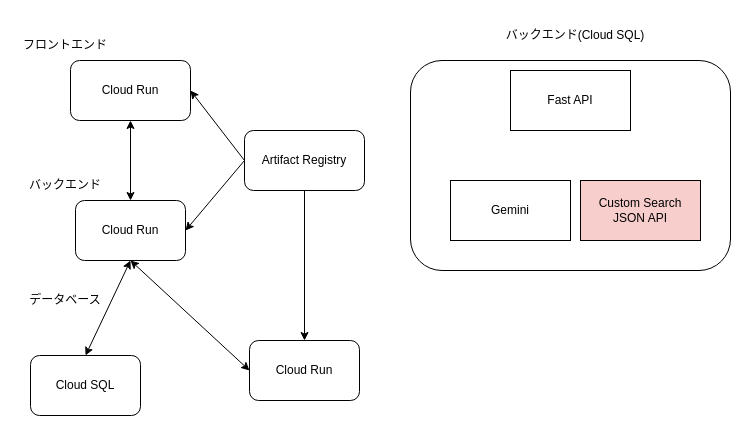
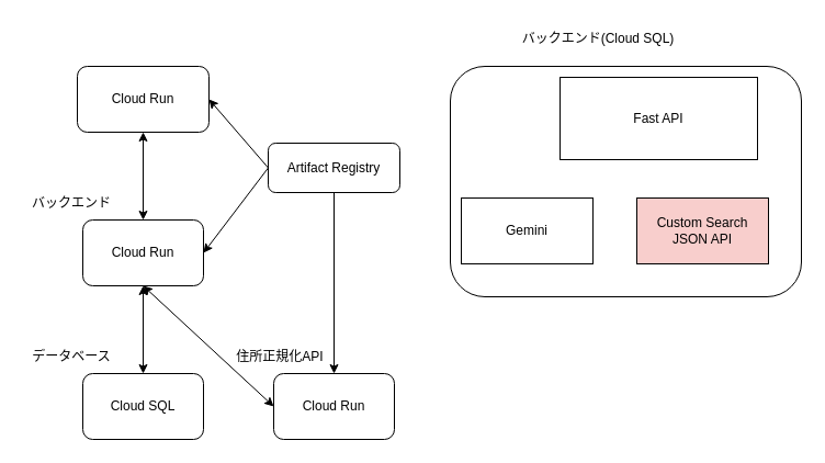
- <mxCell id="10" value="バックエンド(Cloud SQL)" style="text;strokeColor=none;align=center;fillColor=none;html=1;verticalAlign=middle;whiteSpace=wrap;rounded=0;" vertex="1" parent="1"><mxGeometry x="500" y="20" width="150" height="30" as="geometry" /></mxCell>
+ <mxCell id="10" value="バックエンド(Cloud SQL)" style="text;strokeColor=none;align=center;fillColor=none;html=1;verticalAlign=middle;whiteSpace=wrap;rounded=0;" vertex="1" parent="1"><mxGeometry x="470" y="20" width="150" height="30" as="geometry" /></mxCell>
- <mxCell id="3" value="フロントエンド" style="text;strokeColor=none;align=center;fillColor=none;html=1;verticalAlign=middle;whiteSpace=wrap;rounded=0;" vertex="1" parent="1"><mxGeometry x="20" y="30" width="90" height="30" as="geometry" /></mxCell>
- <mxCell id="12" value="Fast API" style="rounded=0;whiteSpace=wrap;html=1;" vertex="1" parent="1"><mxGeometry x="510" y="70" width="120" height="60" as="geometry" /></mxCell>
+ <mxCell id="12" value="Fast API" style="rounded=0;whiteSpace=wrap;html=1;" vertex="1" parent="1"><mxGeometry x="510" y="70" width="180" height="75" as="geometry" /></mxCell>
- <mxCell id="18" value="Artifact Registry" style="rounded=1;whiteSpace=wrap;html=1;" vertex="1" parent="1"><mxGeometry x="244" y="130" width="120" height="60" as="geometry" /></mxCell>
+ <mxCell id="18" value="Artifact Registry" style="rounded=1;whiteSpace=wrap;html=1;" vertex="1" parent="1"><mxGeometry x="244" y="130" width="120" height="45" as="geometry" /></mxCell>
- <mxCell id="13" value="Gemini" style="rounded=0;whiteSpace=wrap;html=1;" vertex="1" parent="1"><mxGeometry x="450" y="180" width="120" height="60" as="geometry" /></mxCell>
+ <mxCell id="13" value="Gemini" style="rounded=0;whiteSpace=wrap;html=1;" vertex="1" parent="1"><mxGeometry x="420" y="180" width="120" height="60" as="geometry" /></mxCell>
- <mxCell id="9" value="データベース" style="text;strokeColor=none;align=center;fillColor=none;html=1;verticalAlign=middle;whiteSpace=wrap;rounded=0;" vertex="1" parent="1"><mxGeometry x="20" y="285" width="90" height="30" as="geometry" /></mxCell>
+ <mxCell id="9" value="データベース" style="text;strokeColor=none;align=center;fillColor=none;html=1;verticalAlign=middle;whiteSpace=wrap;rounded=0;" vertex="1" parent="1"><mxGeometry x="20" y="310" width="90" height="30" as="geometry" /></mxCell>
+ <mxCell id="6" value="住所正規化API" style="text;strokeColor=none;align=center;fillColor=none;html=1;verticalAlign=middle;whiteSpace=wrap;rounded=0;" vertex="1" parent="1"><mxGeometry x="210" y="310" width="90" height="30" as="geometry" /></mxCell>
- <mxCell id="8" value="Cloud SQL" style="rounded=1;whiteSpace=wrap;html=1;" vertex="1" parent="1"><mxGeometry x="30" y="355" width="110" height="60" as="geometry" /></mxCell>
+ <mxCell id="8" value="Cloud SQL" style="rounded=1;whiteSpace=wrap;html=1;" vertex="1" parent="1"><mxGeometry x="75" y="340" width="110" height="60" as="geometry" /></mxCell>
